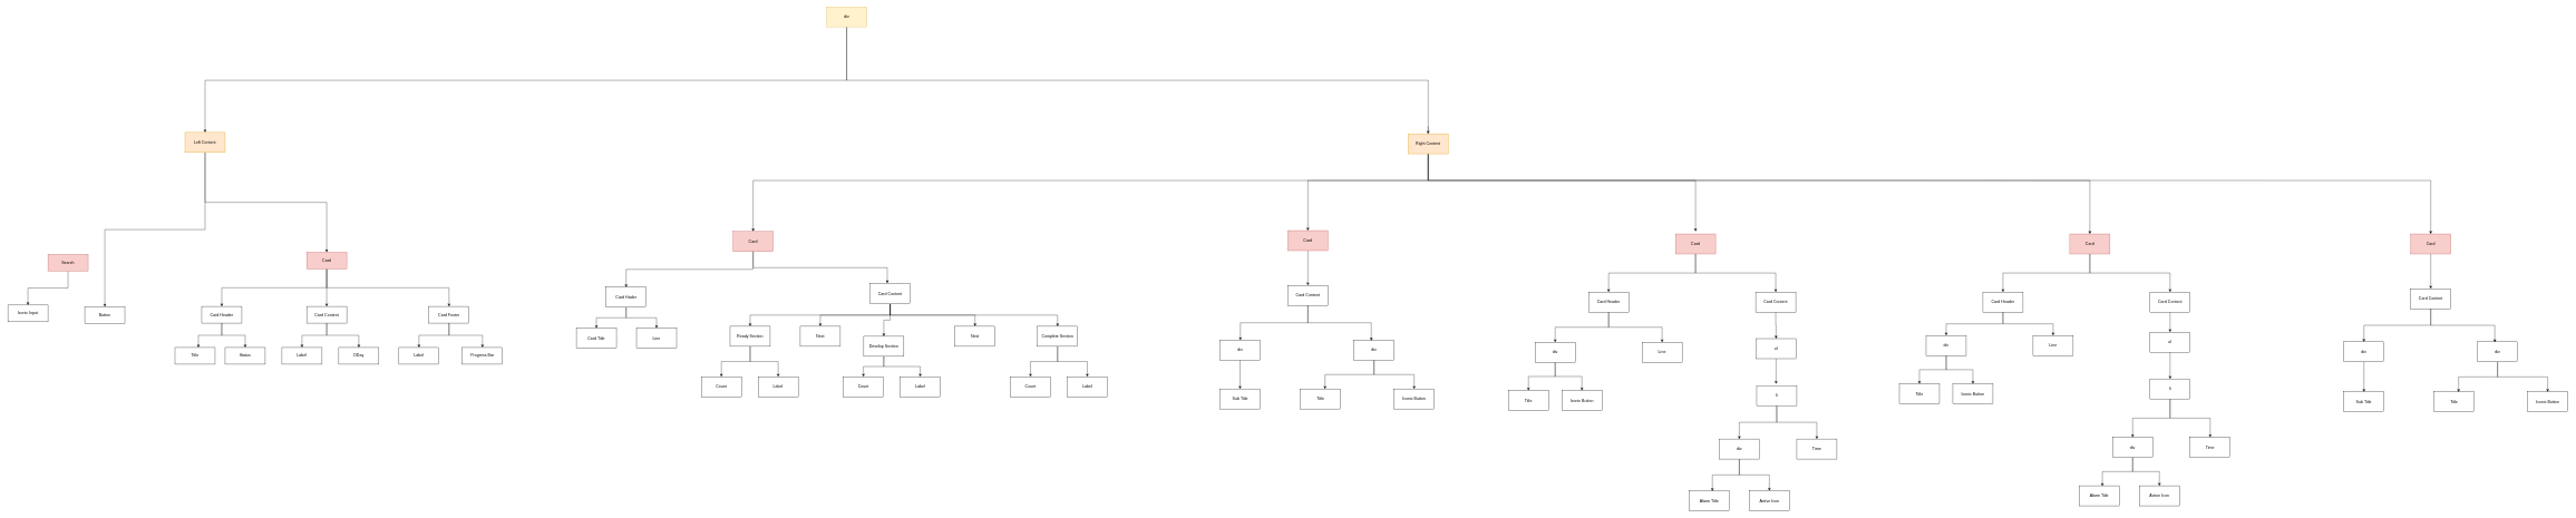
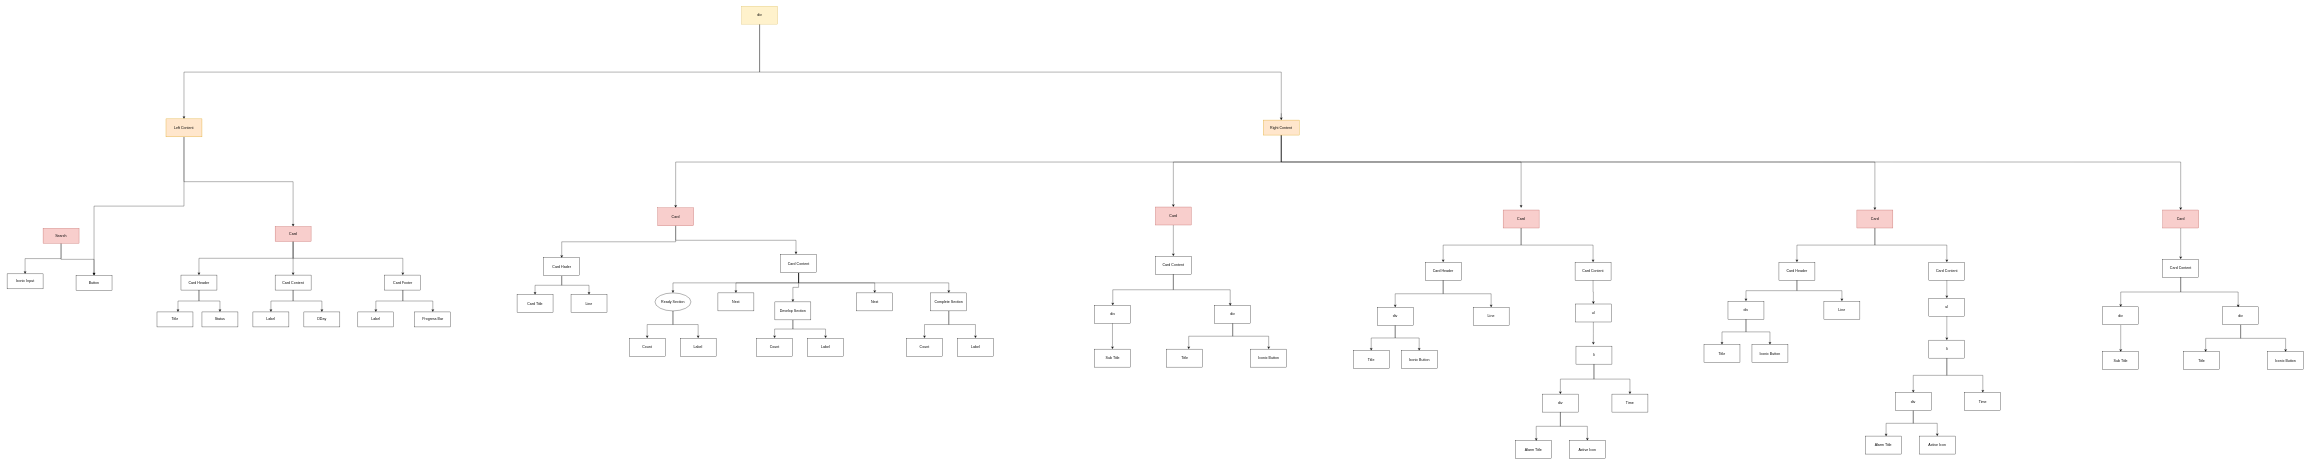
- <mxCell id="13" value="Right Content" style="rounded=0;whiteSpace=wrap;html=1;fillColor=#ffe6cc;strokeColor=#d79b00;" parent="1" vertex="1"><mxGeometry x="4210" y="400" width="120" height="60" as="geometry" /></mxCell>
+ <mxCell id="13" value="Right Content" style="rounded=0;whiteSpace=wrap;html=1;fillColor=#ffe6cc;strokeColor=#d79b00;" parent="1" vertex="1"><mxGeometry x="4210" y="400" width="120" height="50" as="geometry" /></mxCell>
+ <mxCell id="14" style="edgeStyle=orthogonalEdgeStyle;rounded=0;orthogonalLoop=1;jettySize=auto;html=1;exitX=0.5;exitY=1;exitDx=0;exitDy=0;entryX=0.5;entryY=0;entryDx=0;entryDy=0;" parent="1" source="16" target="18" edge="1"><mxGeometry relative="1" as="geometry" /></mxCell>
- <mxCell id="58" value="Ready Section" style="rounded=0;whiteSpace=wrap;html=1;" parent="1" vertex="1"><mxGeometry x="2181" y="976.5" width="120" height="60" as="geometry" /></mxCell>
+ <mxCell id="58" value="Ready Section" style="ellipse;whiteSpace=wrap;html=1;" parent="1" vertex="1"><mxGeometry x="2181" y="976.5" width="120" height="60" as="geometry" /></mxCell>
